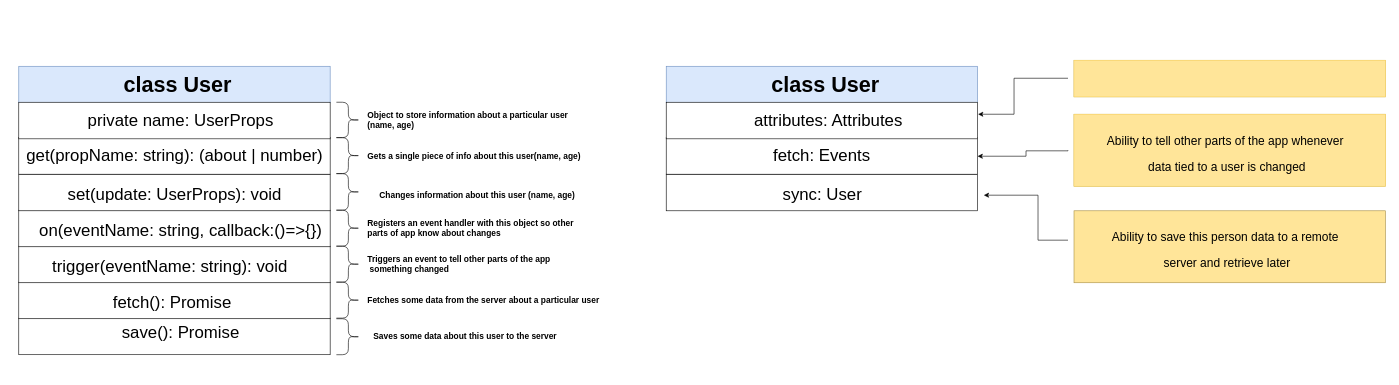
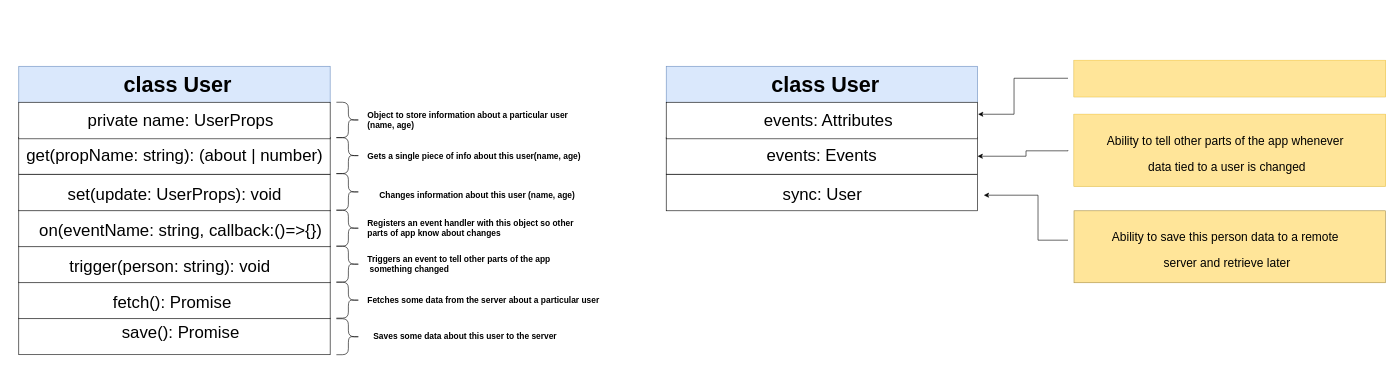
- <mxCell id="54" value="&lt;span style=&quot;&quot;&gt;&lt;font style=&quot;font-size: 28px;&quot;&gt;attributes: Attributes&lt;/font&gt;&lt;/span&gt;" style="text;html=1;resizable=0;autosize=1;align=center;verticalAlign=middle;points=[];rounded=0;labelBackgroundColor=none;fontSize=36;strokeWidth=0;" vertex="1" parent="52"><mxGeometry x="134.621" y="-3" width="270" height="60" as="geometry" /></mxCell>
+ <mxCell id="54" value="&lt;span style=&quot;&quot;&gt;&lt;font style=&quot;font-size: 28px;&quot;&gt;events: Attributes&lt;/font&gt;&lt;/span&gt;" style="text;html=1;resizable=0;autosize=1;align=center;verticalAlign=middle;points=[];rounded=0;labelBackgroundColor=none;fontSize=36;strokeWidth=0;" vertex="1" parent="52"><mxGeometry x="134.621" y="-3" width="270" height="60" as="geometry" /></mxCell>
- <mxCell id="48" value="&lt;span style=&quot;&quot;&gt;&lt;font style=&quot;font-size: 28px;&quot;&gt;fetch: Events&lt;/font&gt;&lt;/span&gt;" style="text;html=1;resizable=0;autosize=1;align=center;verticalAlign=middle;points=[];rounded=0;labelBackgroundColor=none;fontSize=36;strokeWidth=0;" vertex="1" parent="46"><mxGeometry x="164.62" y="-3.94" width="210" height="60" as="geometry" /></mxCell>
+ <mxCell id="48" value="&lt;span style=&quot;&quot;&gt;&lt;font style=&quot;font-size: 28px;&quot;&gt;events: Events&lt;/font&gt;&lt;/span&gt;" style="text;html=1;resizable=0;autosize=1;align=center;verticalAlign=middle;points=[];rounded=0;labelBackgroundColor=none;fontSize=36;strokeWidth=0;" vertex="1" parent="46"><mxGeometry x="164.62" y="-3.94" width="210" height="60" as="geometry" /></mxCell>
- <mxCell id="12" value="&lt;span style=&quot;&quot;&gt;&lt;font style=&quot;font-size: 28px;&quot;&gt;trigger(eventName: string): void&lt;/font&gt;&lt;/span&gt;" style="text;html=1;resizable=0;autosize=1;align=center;verticalAlign=middle;points=[];rounded=0;labelBackgroundColor=none;fontSize=36;strokeWidth=0;" parent="10" vertex="1"><mxGeometry x="41.538" width="420" height="60" as="geometry" /></mxCell>
+ <mxCell id="12" value="&lt;span style=&quot;&quot;&gt;&lt;font style=&quot;font-size: 28px;&quot;&gt;trigger(person: string): void&lt;/font&gt;&lt;/span&gt;" style="text;html=1;resizable=0;autosize=1;align=center;verticalAlign=middle;points=[];rounded=0;labelBackgroundColor=none;fontSize=36;strokeWidth=0;" parent="10" vertex="1"><mxGeometry x="41.538" width="420" height="60" as="geometry" /></mxCell>
